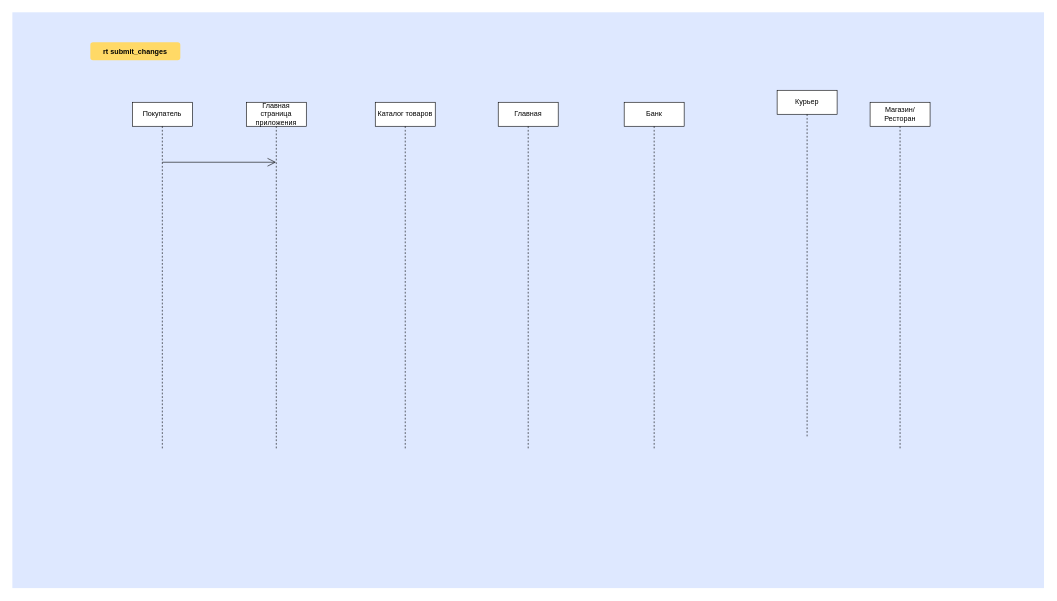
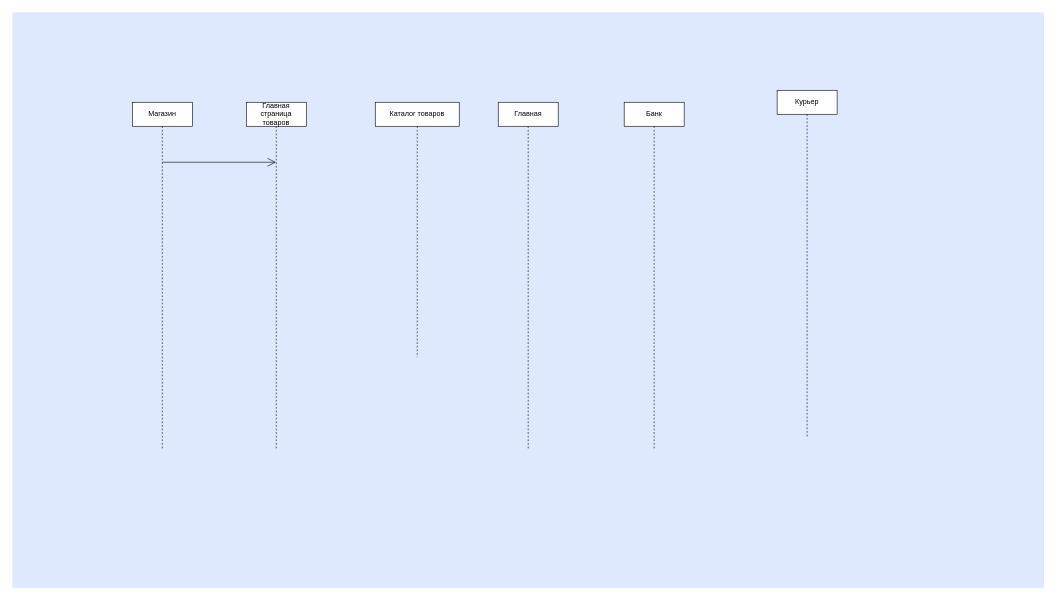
- <mxCell id="3" value="rt submit_changes" style="rounded=1;fontStyle=1;fillColor=#FFD966;strokeColor=none" parent="1" vertex="1"><mxGeometry x="150" y="70" width="150" height="30" as="geometry" /></mxCell>
- <mxCell id="4" value="Покупатель" style="shape=umlLifeline;perimeter=lifelinePerimeter;whiteSpace=wrap;html=1;container=1;dropTarget=0;collapsible=0;recursiveResize=0;outlineConnect=0;portConstraint=eastwest;newEdgeStyle={&quot;curved&quot;:0,&quot;rounded&quot;:0};" vertex="1" parent="1"><mxGeometry x="220" y="170" width="100" height="580" as="geometry" /></mxCell>
+ <mxCell id="4" value="Магазин" style="shape=umlLifeline;perimeter=lifelinePerimeter;whiteSpace=wrap;html=1;container=1;dropTarget=0;collapsible=0;recursiveResize=0;outlineConnect=0;portConstraint=eastwest;newEdgeStyle={&quot;curved&quot;:0,&quot;rounded&quot;:0};" vertex="1" parent="1"><mxGeometry x="220" y="170" width="100" height="580" as="geometry" /></mxCell>
- <mxCell id="5" value="Главная страница приложения" style="shape=umlLifeline;perimeter=lifelinePerimeter;whiteSpace=wrap;html=1;container=1;dropTarget=0;collapsible=0;recursiveResize=0;outlineConnect=0;portConstraint=eastwest;newEdgeStyle={&quot;curved&quot;:0,&quot;rounded&quot;:0};" vertex="1" parent="1"><mxGeometry x="410" y="170" width="100" height="580" as="geometry" /></mxCell>
+ <mxCell id="5" value="Главная страница товаров" style="shape=umlLifeline;perimeter=lifelinePerimeter;whiteSpace=wrap;html=1;container=1;dropTarget=0;collapsible=0;recursiveResize=0;outlineConnect=0;portConstraint=eastwest;newEdgeStyle={&quot;curved&quot;:0,&quot;rounded&quot;:0};" vertex="1" parent="1"><mxGeometry x="410" y="170" width="100" height="580" as="geometry" /></mxCell>
- <mxCell id="6" value="Каталог товаров" style="shape=umlLifeline;perimeter=lifelinePerimeter;whiteSpace=wrap;html=1;container=1;dropTarget=0;collapsible=0;recursiveResize=0;outlineConnect=0;portConstraint=eastwest;newEdgeStyle={&quot;curved&quot;:0,&quot;rounded&quot;:0};" vertex="1" parent="1"><mxGeometry x="625" y="170" width="100" height="580" as="geometry" /></mxCell>
+ <mxCell id="6" value="Каталог товаров" style="shape=umlLifeline;perimeter=lifelinePerimeter;whiteSpace=wrap;html=1;container=1;dropTarget=0;collapsible=0;recursiveResize=0;outlineConnect=0;portConstraint=eastwest;newEdgeStyle={&quot;curved&quot;:0,&quot;rounded&quot;:0};" vertex="1" parent="1"><mxGeometry x="625" y="170" width="140" height="425" as="geometry" /></mxCell>
- <mxCell id="10" value="Магазин/Ресторан" style="shape=umlLifeline;perimeter=lifelinePerimeter;whiteSpace=wrap;html=1;container=1;dropTarget=0;collapsible=0;recursiveResize=0;outlineConnect=0;portConstraint=eastwest;newEdgeStyle={&quot;curved&quot;:0,&quot;rounded&quot;:0};" vertex="1" parent="1"><mxGeometry x="1450" y="170" width="100" height="580" as="geometry" /></mxCell>
